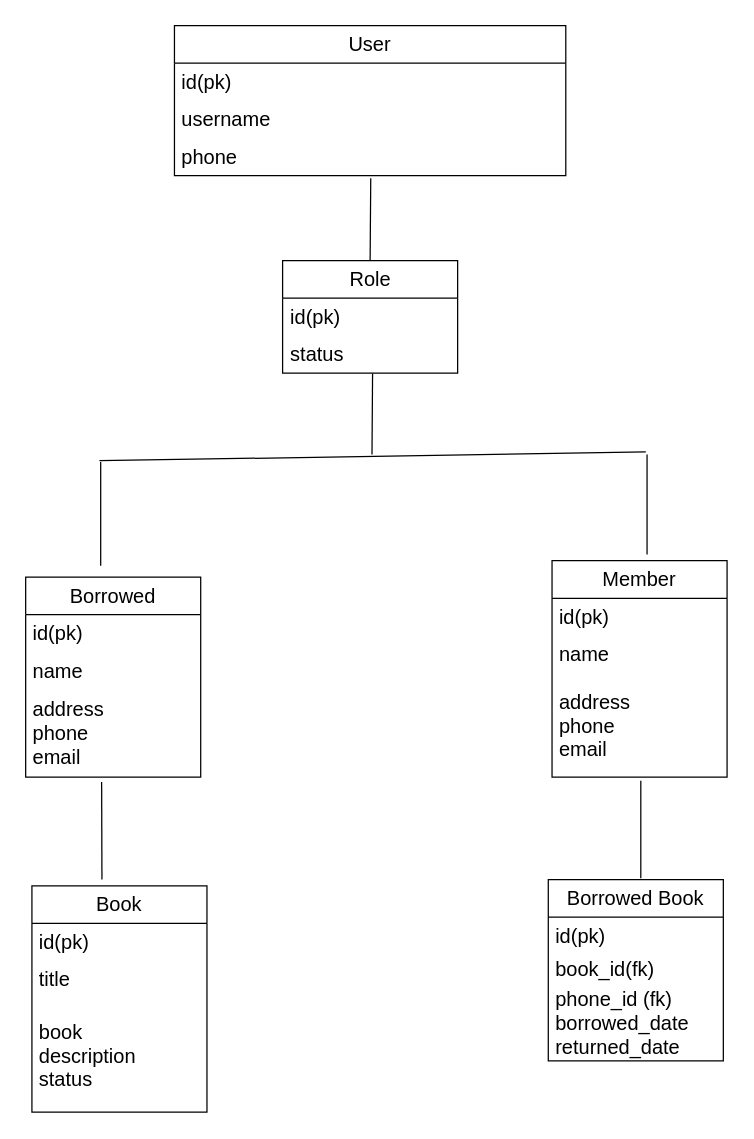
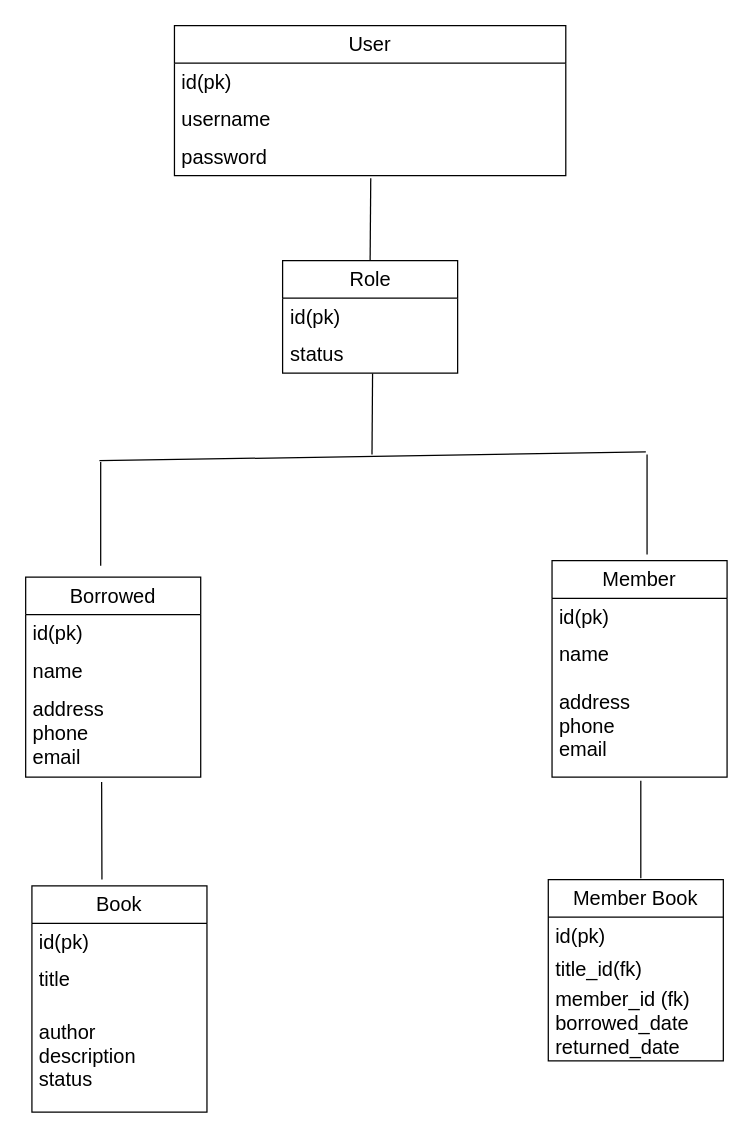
- <mxCell id="5" value="phone" style="text;strokeColor=none;fillColor=none;align=left;verticalAlign=middle;spacingLeft=4;spacingRight=4;overflow=hidden;points=[[0,0.5],[1,0.5]];portConstraint=eastwest;rotatable=0;whiteSpace=wrap;html=1;fontSize=16;" vertex="1" parent="2"><mxGeometry y="90" width="313" height="30" as="geometry" /></mxCell>
+ <mxCell id="5" value="password" style="text;strokeColor=none;fillColor=none;align=left;verticalAlign=middle;spacingLeft=4;spacingRight=4;overflow=hidden;points=[[0,0.5],[1,0.5]];portConstraint=eastwest;rotatable=0;whiteSpace=wrap;html=1;fontSize=16;" vertex="1" parent="2"><mxGeometry y="90" width="313" height="30" as="geometry" /></mxCell>
- <mxCell id="26" value="Borrowed Book" style="swimlane;fontStyle=0;childLayout=stackLayout;horizontal=1;startSize=30;horizontalStack=0;resizeParent=1;resizeParentMax=0;resizeLast=0;collapsible=1;marginBottom=0;whiteSpace=wrap;html=1;fontSize=16;" vertex="1" parent="1"><mxGeometry x="438" y="703" width="140" height="145" as="geometry" /></mxCell>
+ <mxCell id="26" value="Member Book" style="swimlane;fontStyle=0;childLayout=stackLayout;horizontal=1;startSize=30;horizontalStack=0;resizeParent=1;resizeParentMax=0;resizeLast=0;collapsible=1;marginBottom=0;whiteSpace=wrap;html=1;fontSize=16;" vertex="1" parent="1"><mxGeometry x="438" y="703" width="140" height="145" as="geometry" /></mxCell>
- <mxCell id="28" value="book_id(fk)" style="text;strokeColor=none;fillColor=none;align=left;verticalAlign=middle;spacingLeft=4;spacingRight=4;overflow=hidden;points=[[0,0.5],[1,0.5]];portConstraint=eastwest;rotatable=0;whiteSpace=wrap;html=1;fontSize=16;" vertex="1" parent="26"><mxGeometry y="60" width="140" height="24" as="geometry" /></mxCell>
+ <mxCell id="28" value="title_id(fk)" style="text;strokeColor=none;fillColor=none;align=left;verticalAlign=middle;spacingLeft=4;spacingRight=4;overflow=hidden;points=[[0,0.5],[1,0.5]];portConstraint=eastwest;rotatable=0;whiteSpace=wrap;html=1;fontSize=16;" vertex="1" parent="26"><mxGeometry y="60" width="140" height="24" as="geometry" /></mxCell>
- <mxCell id="29" value="phone_id (fk)&lt;br&gt;borrowed_date&lt;br&gt;returned_date" style="text;strokeColor=none;fillColor=none;align=left;verticalAlign=middle;spacingLeft=4;spacingRight=4;overflow=hidden;points=[[0,0.5],[1,0.5]];portConstraint=eastwest;rotatable=0;whiteSpace=wrap;html=1;fontSize=16;" vertex="1" parent="26"><mxGeometry y="84" width="140" height="61" as="geometry" /></mxCell>
+ <mxCell id="29" value="member_id (fk)&lt;br&gt;borrowed_date&lt;br&gt;returned_date" style="text;strokeColor=none;fillColor=none;align=left;verticalAlign=middle;spacingLeft=4;spacingRight=4;overflow=hidden;points=[[0,0.5],[1,0.5]];portConstraint=eastwest;rotatable=0;whiteSpace=wrap;html=1;fontSize=16;" vertex="1" parent="26"><mxGeometry y="84" width="140" height="61" as="geometry" /></mxCell>
- <mxCell id="25" value="book&lt;br&gt;description&lt;br&gt;status" style="text;strokeColor=none;fillColor=none;align=left;verticalAlign=middle;spacingLeft=4;spacingRight=4;overflow=hidden;points=[[0,0.5],[1,0.5]];portConstraint=eastwest;rotatable=0;whiteSpace=wrap;html=1;fontSize=16;" vertex="1" parent="22"><mxGeometry y="90" width="140" height="91" as="geometry" /></mxCell>
+ <mxCell id="25" value="author&lt;br&gt;description&lt;br&gt;status" style="text;strokeColor=none;fillColor=none;align=left;verticalAlign=middle;spacingLeft=4;spacingRight=4;overflow=hidden;points=[[0,0.5],[1,0.5]];portConstraint=eastwest;rotatable=0;whiteSpace=wrap;html=1;fontSize=16;" vertex="1" parent="22"><mxGeometry y="90" width="140" height="91" as="geometry" /></mxCell>
